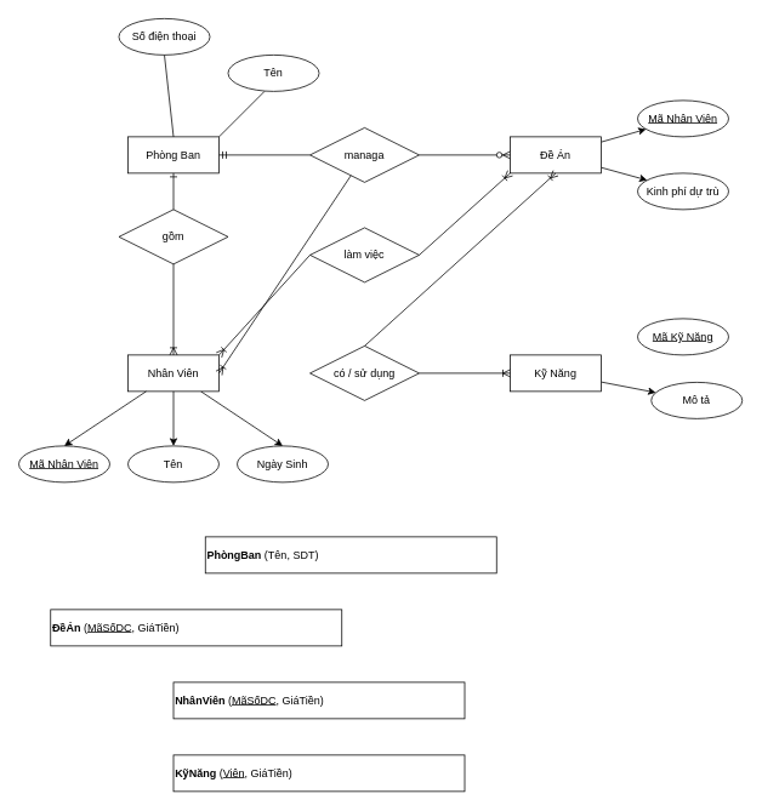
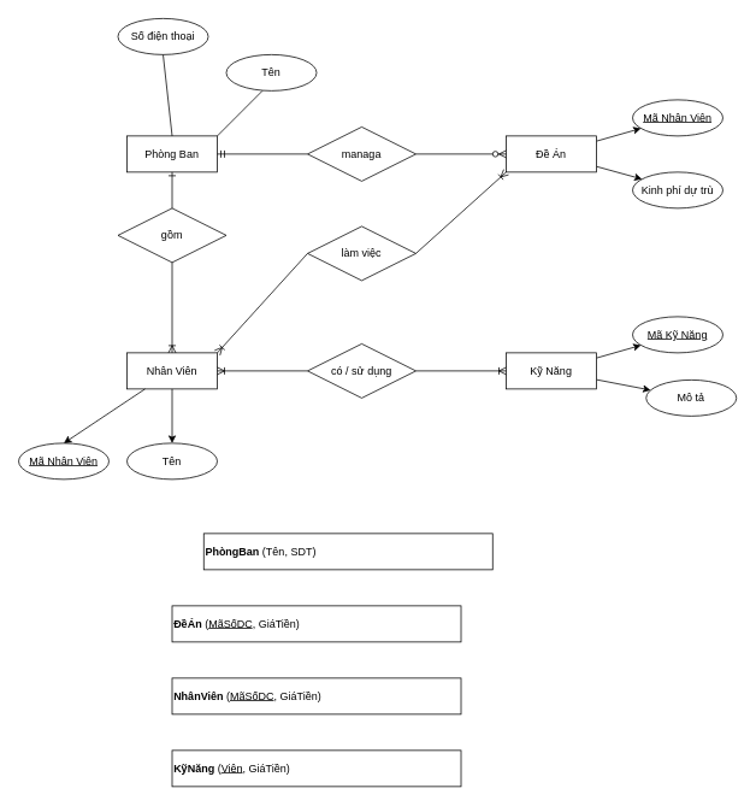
- <mxCell id="32" value="" style="endArrow=none;html=1;rounded=0;exitX=1;exitY=0.5;exitDx=0;exitDy=0;startArrow=ERoneToMany;startFill=0;" parent="1" source="8" target="16" edge="1"><mxGeometry relative="1" as="geometry"><mxPoint x="270" y="420" as="sourcePoint" /><mxPoint x="450" y="380" as="targetPoint" /></mxGeometry></mxCell>
+ <mxCell id="32" value="" style="endArrow=none;html=1;rounded=0;entryX=0;entryY=0.5;entryDx=0;entryDy=0;exitX=1;exitY=0.5;exitDx=0;exitDy=0;startArrow=ERoneToMany;startFill=0;" parent="1" source="8" target="31" edge="1"><mxGeometry relative="1" as="geometry"><mxPoint x="270" y="420" as="sourcePoint" /><mxPoint x="450" y="380" as="targetPoint" /></mxGeometry></mxCell>
- <mxCell id="34" value="" style="endArrow=ERoneToMany;html=1;rounded=0;entryX=0.5;entryY=1;entryDx=0;entryDy=0;exitX=0.5;exitY=0;exitDx=0;exitDy=0;endFill=0;" parent="1" source="31" target="5" edge="1"><mxGeometry relative="1" as="geometry"><mxPoint x="330" y="350" as="sourcePoint" /><mxPoint x="490" y="350" as="targetPoint" /></mxGeometry></mxCell>
+ <mxCell id="19" style="edgeStyle=none;rounded=0;orthogonalLoop=1;jettySize=auto;html=1;endFill=1;" parent="1" source="21" target="35" edge="1"><mxGeometry relative="1" as="geometry" /></mxCell>
- <mxCell id="7" style="edgeStyle=none;rounded=0;orthogonalLoop=1;jettySize=auto;html=1;entryX=0.5;entryY=0;entryDx=0;entryDy=0;endFill=1;" parent="1" source="8" target="24" edge="1"><mxGeometry relative="1" as="geometry" /></mxCell>
- <mxCell id="24" value="Ngày Sinh" style="ellipse;whiteSpace=wrap;html=1;align=center;fontStyle=0;" parent="1" vertex="1"><mxGeometry x="260" y="490" width="100" height="40" as="geometry" /></mxCell>
- <mxCell id="38" value="&lt;b&gt;ĐềÁn&amp;nbsp;&lt;/b&gt;(&lt;u&gt;MãSốDC&lt;/u&gt;, GiáTiền)" style="rounded=0;whiteSpace=wrap;html=1;movable=1;resizable=1;rotatable=1;deletable=1;editable=1;connectable=1;align=left;" vertex="1" parent="1"><mxGeometry x="55" y="670" width="320" height="40" as="geometry" /></mxCell>
+ <mxCell id="38" value="&lt;b&gt;ĐềÁn&amp;nbsp;&lt;/b&gt;(&lt;u&gt;MãSốDC&lt;/u&gt;, GiáTiền)" style="rounded=0;whiteSpace=wrap;html=1;movable=1;resizable=1;rotatable=1;deletable=1;editable=1;connectable=1;align=left;" vertex="1" parent="1"><mxGeometry x="190" y="670" width="320" height="40" as="geometry" /></mxCell>
